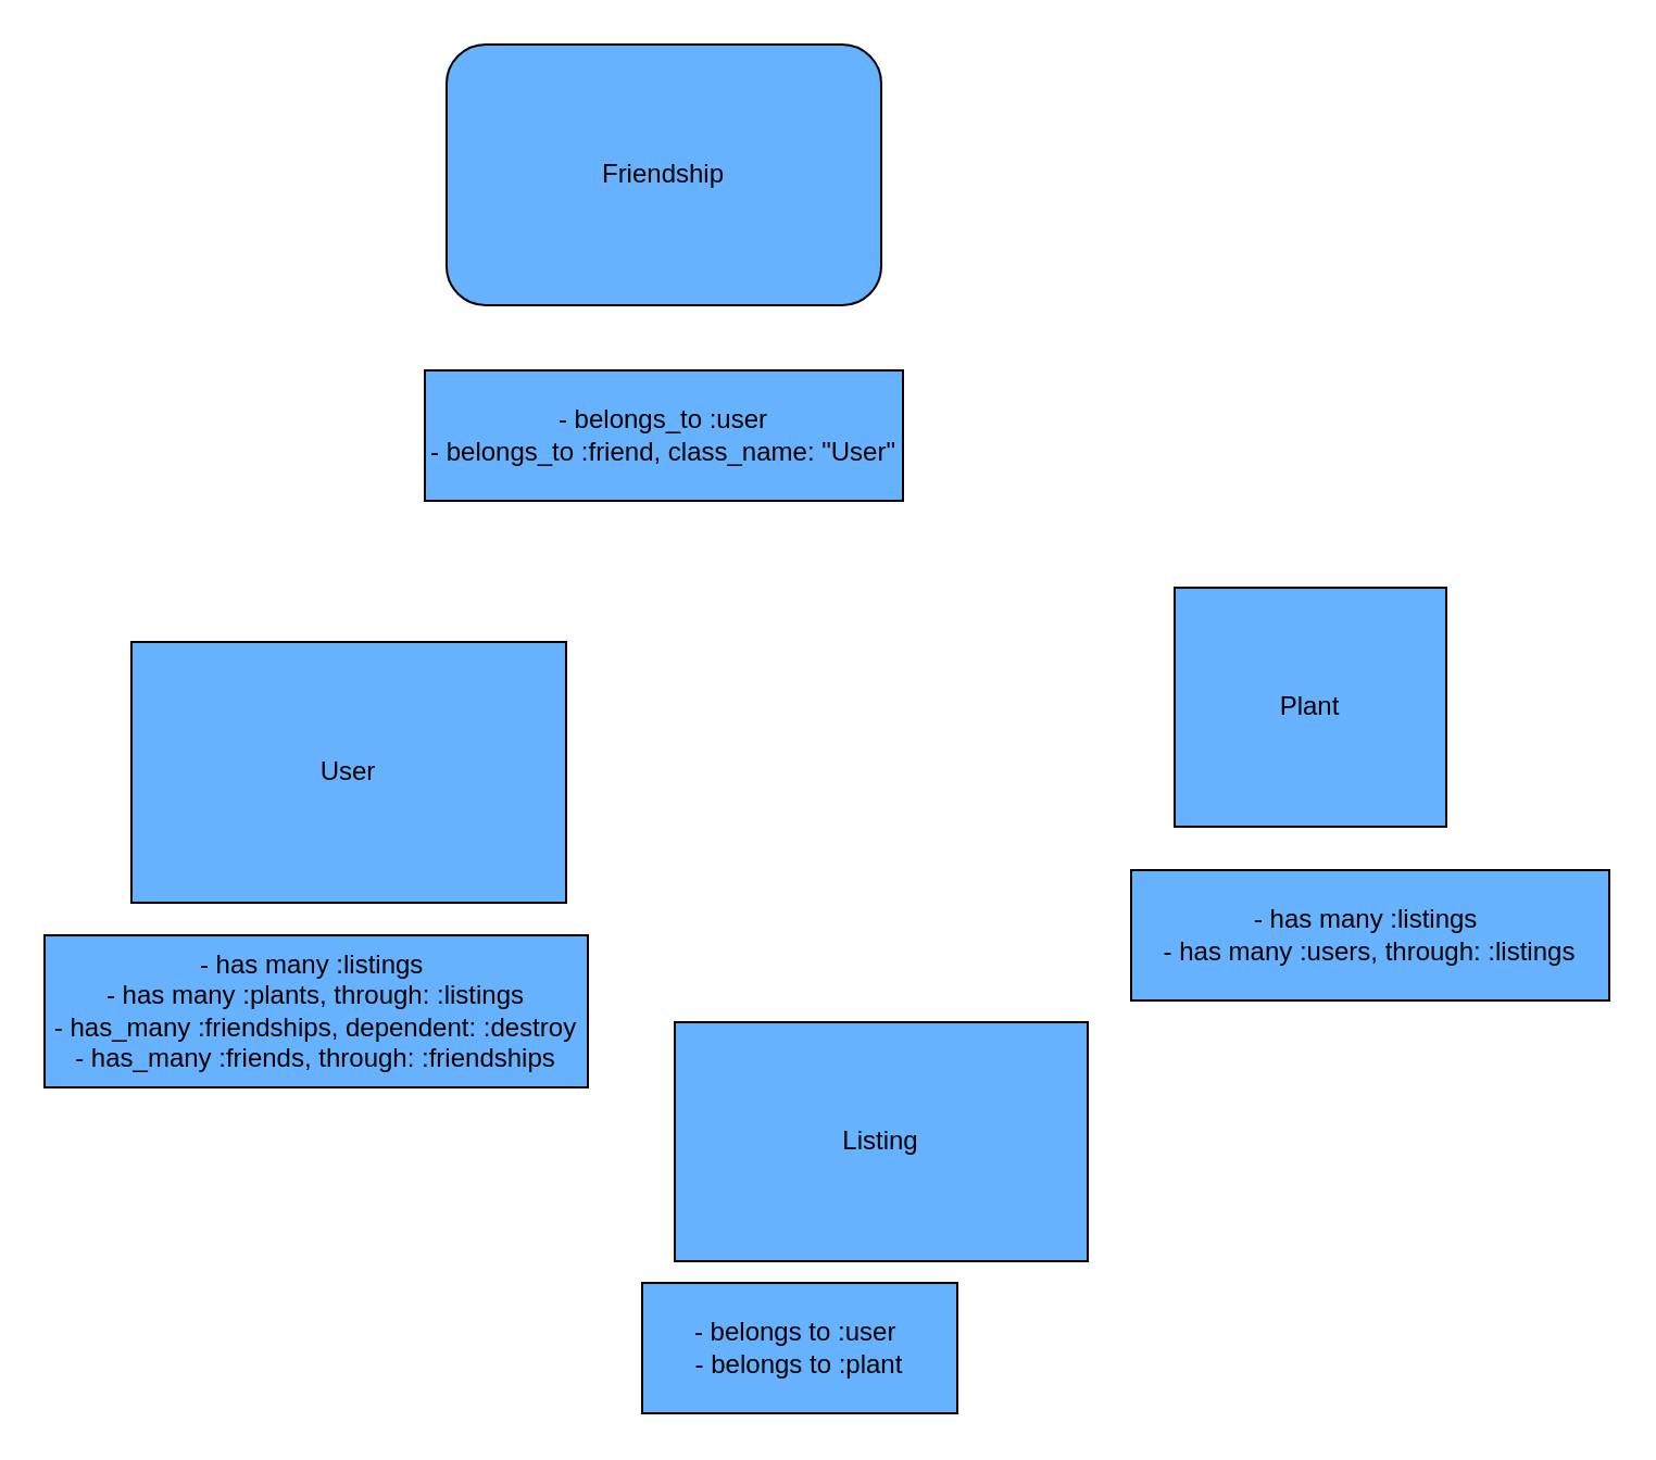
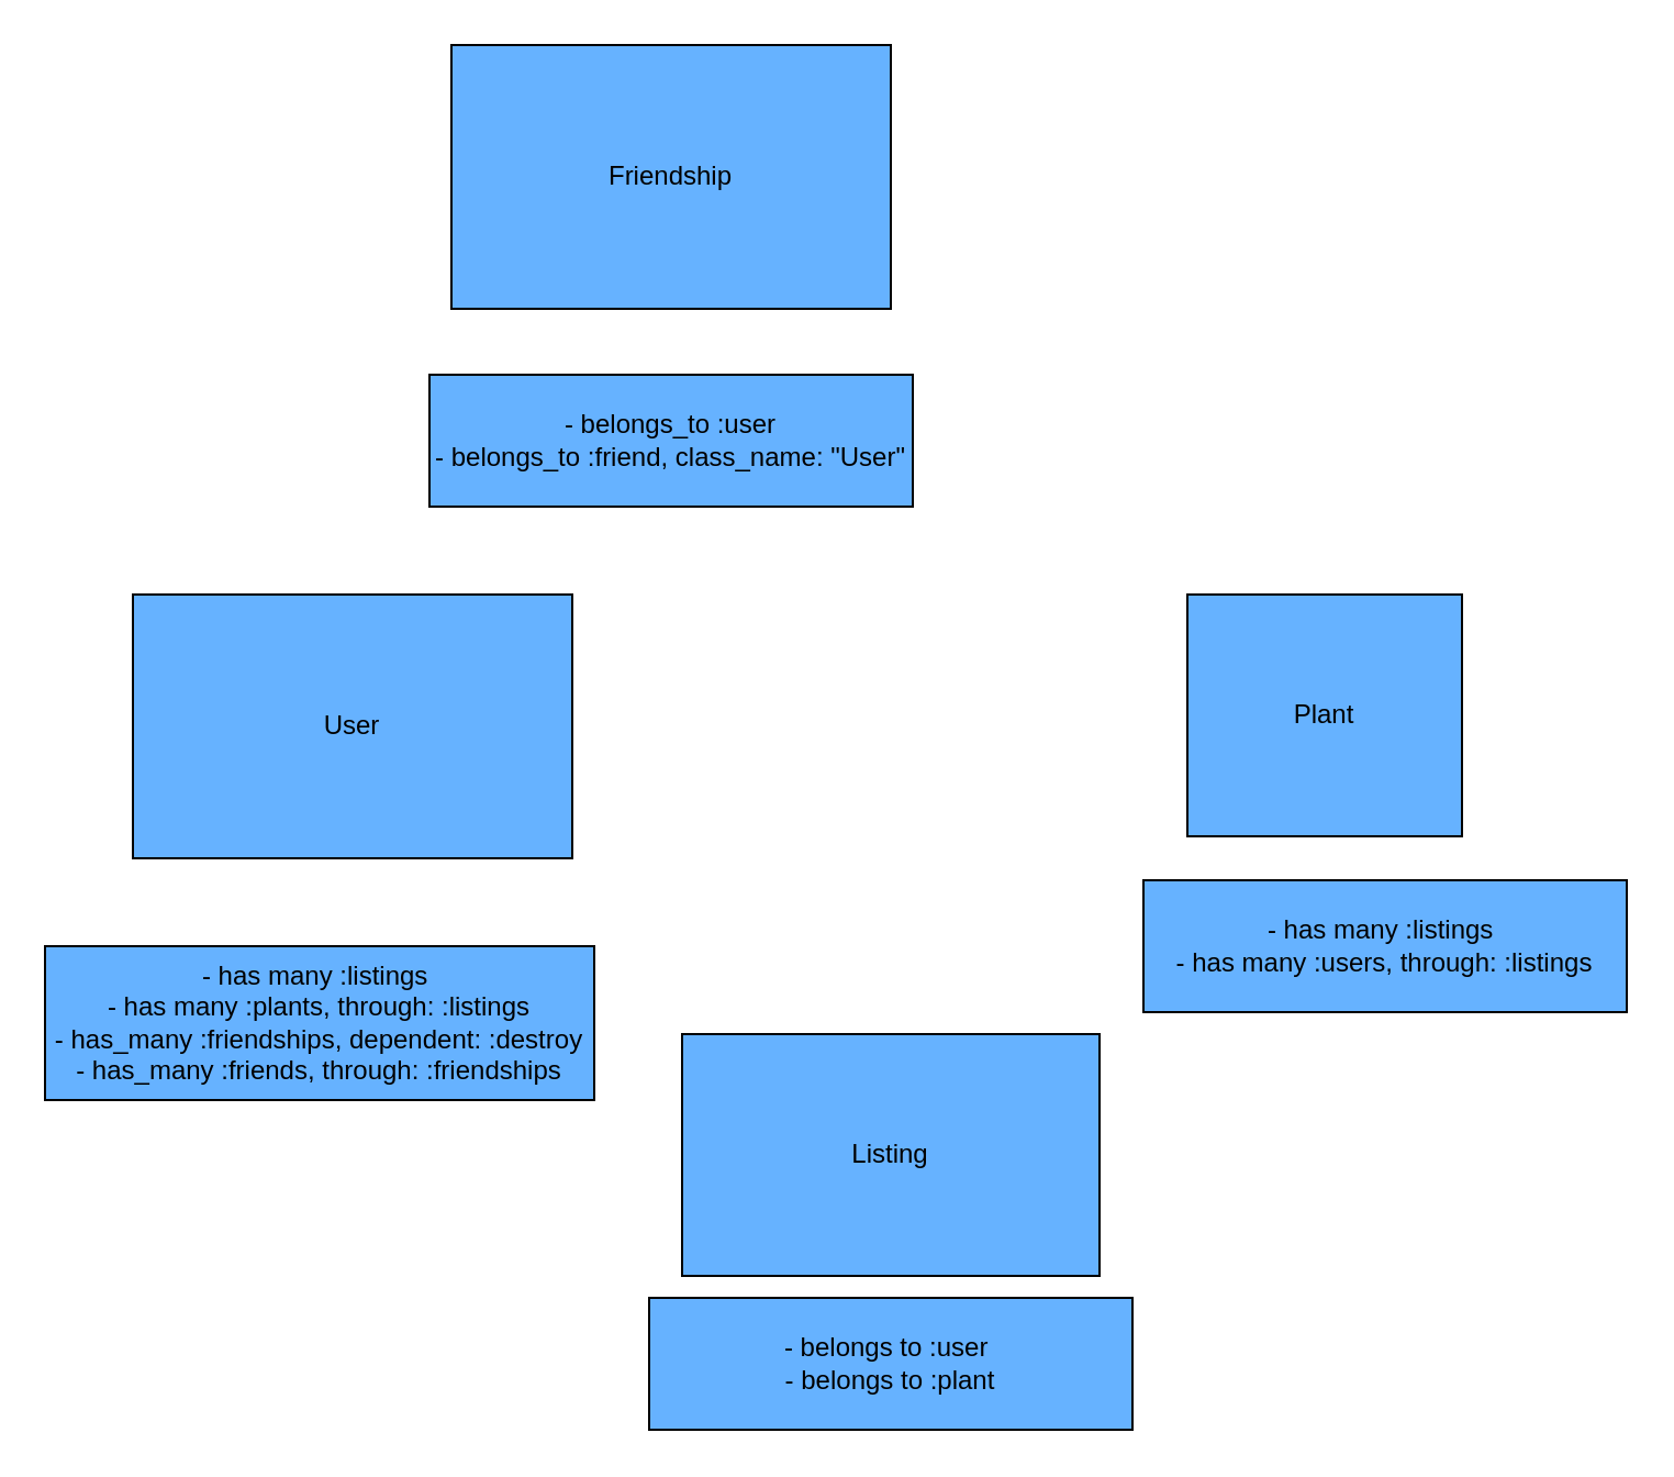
- <mxCell id="8" value="Friendship" style="whiteSpace=wrap;html=1;fillColor=#66B2FF;rounded=1;" parent="1" vertex="1"><mxGeometry x="205" y="20" width="200" height="120" as="geometry" /></mxCell>
+ <mxCell id="8" value="Friendship" style="whiteSpace=wrap;html=1;fillColor=#66B2FF;" parent="1" vertex="1"><mxGeometry x="205" y="20" width="200" height="120" as="geometry" /></mxCell>
- <mxCell id="2" value="User" style="whiteSpace=wrap;html=1;fillColor=#66B2FF;" parent="1" vertex="1"><mxGeometry x="60" y="295" width="200" height="120" as="geometry" /></mxCell>
+ <mxCell id="2" value="User" style="whiteSpace=wrap;html=1;fillColor=#66B2FF;" parent="1" vertex="1"><mxGeometry x="60" y="270" width="200" height="120" as="geometry" /></mxCell>
- <mxCell id="6" value="&lt;font color=&quot;#000000&quot;&gt;- belongs to :user&amp;nbsp;&lt;br&gt;- belongs to :plant&lt;br&gt;&lt;/font&gt;" style="whiteSpace=wrap;html=1;fillColor=#66B2FF;" parent="1" vertex="1"><mxGeometry x="295" y="590" width="145" height="60" as="geometry" /></mxCell>
+ <mxCell id="6" value="&lt;font color=&quot;#000000&quot;&gt;- belongs to :user&amp;nbsp;&lt;br&gt;- belongs to :plant&lt;br&gt;&lt;/font&gt;" style="whiteSpace=wrap;html=1;fillColor=#66B2FF;" parent="1" vertex="1"><mxGeometry x="295" y="590" width="220" height="60" as="geometry" /></mxCell>
